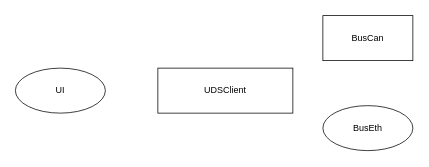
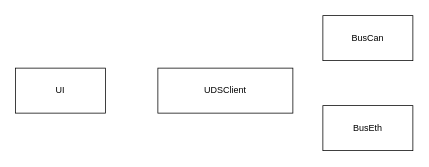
- <mxCell id="5" value="UI" style="ellipse;whiteSpace=wrap;html=1;" vertex="1" parent="1"><mxGeometry x="20" y="90" width="120" height="60" as="geometry" /></mxCell>
+ <mxCell id="5" value="UI" style="rounded=0;whiteSpace=wrap;html=1;" vertex="1" parent="1"><mxGeometry x="20" y="90" width="120" height="60" as="geometry" /></mxCell>
- <mxCell id="4" value="BusEth" style="ellipse;whiteSpace=wrap;html=1;" vertex="1" parent="1"><mxGeometry x="430" y="140" width="120" height="60" as="geometry" /></mxCell>
+ <mxCell id="4" value="BusEth" style="rounded=0;whiteSpace=wrap;html=1;" vertex="1" parent="1"><mxGeometry x="430" y="140" width="120" height="60" as="geometry" /></mxCell>
